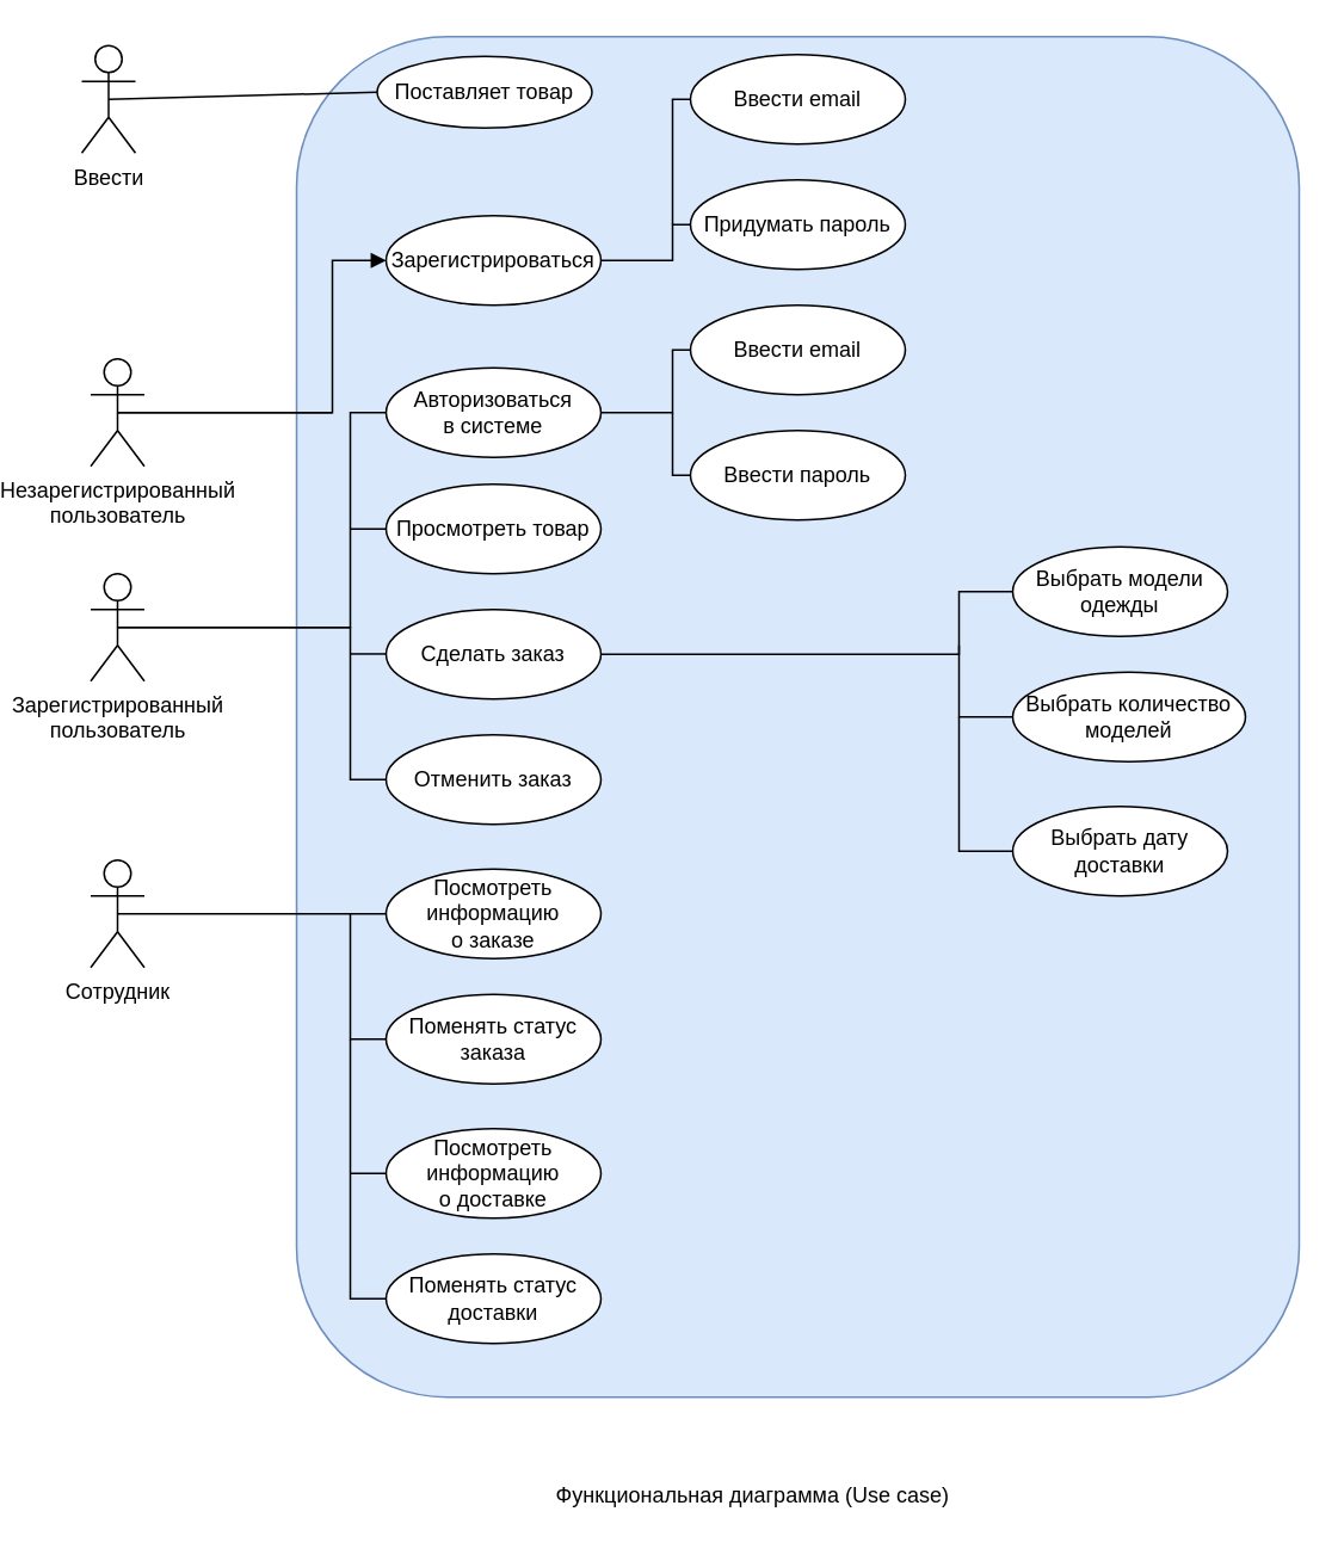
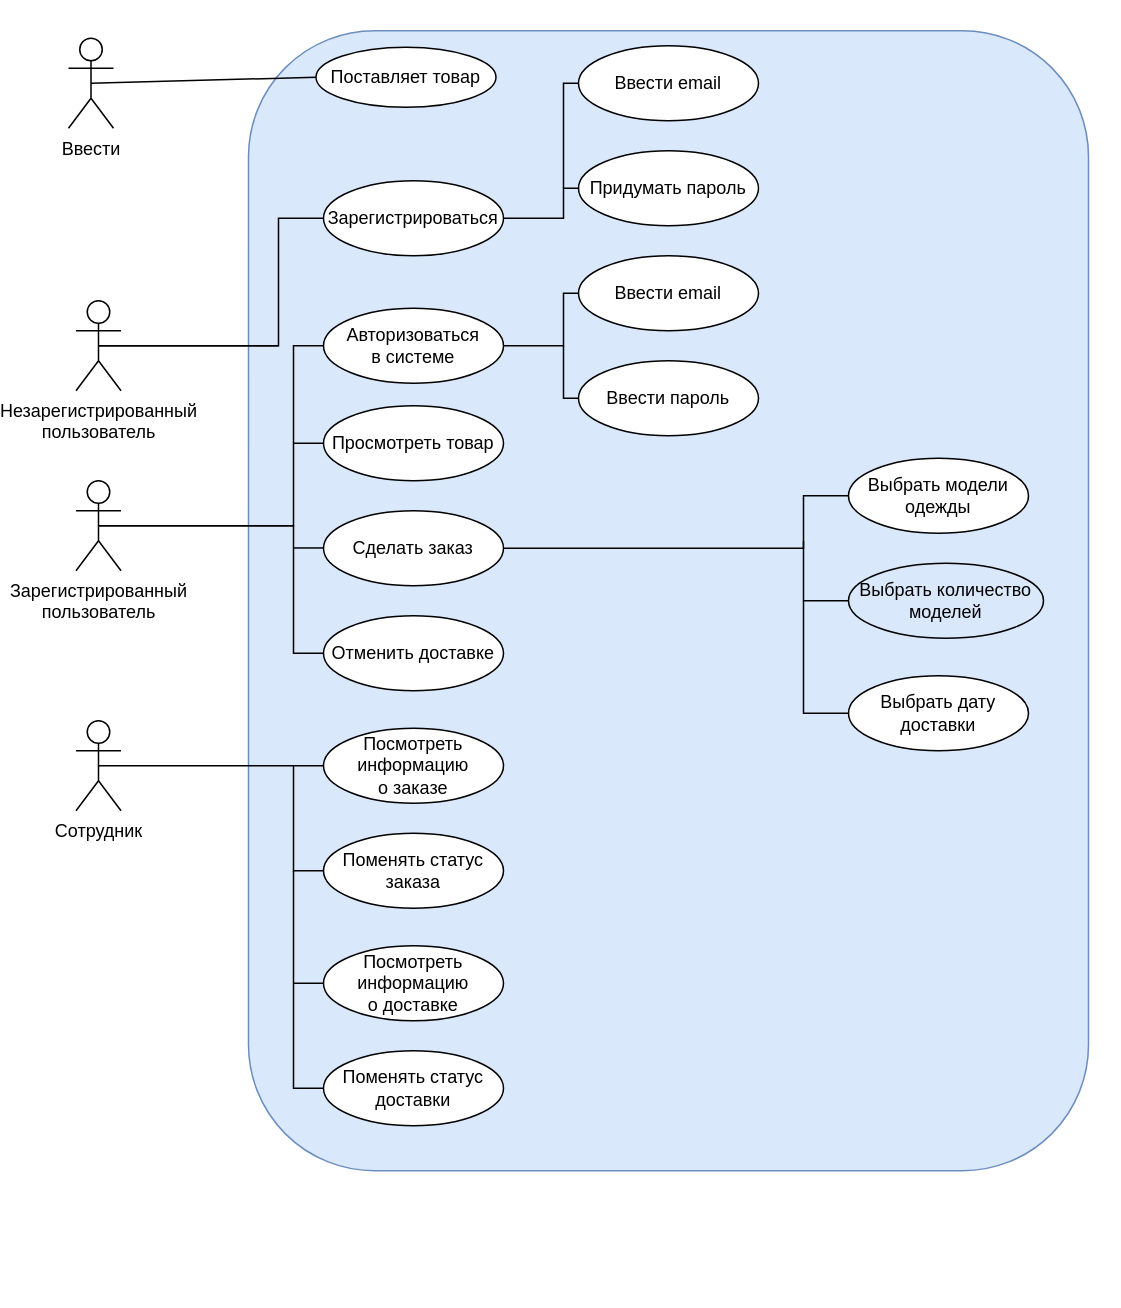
- <mxCell id="6" value="" style="endArrow=block;html=1;rounded=0;exitX=0.5;exitY=0.5;exitDx=0;exitDy=0;exitPerimeter=0;entryX=0;entryY=0.5;entryDx=0;entryDy=0;" edge="1" parent="1" source="3" target="5"><mxGeometry width="50" height="50" relative="1" as="geometry"><mxPoint x="380" y="390" as="sourcePoint" /><mxPoint x="219.8" y="230" as="targetPoint" /><Array as="points"><mxPoint x="160" y="230" /><mxPoint x="160" y="145" /></Array></mxGeometry></mxCell>
+ <mxCell id="6" value="" style="endArrow=none;html=1;rounded=0;exitX=0.5;exitY=0.5;exitDx=0;exitDy=0;exitPerimeter=0;entryX=0;entryY=0.5;entryDx=0;entryDy=0;" edge="1" parent="1" source="3" target="5"><mxGeometry width="50" height="50" relative="1" as="geometry"><mxPoint x="380" y="390" as="sourcePoint" /><mxPoint x="219.8" y="230" as="targetPoint" /><Array as="points"><mxPoint x="160" y="230" /><mxPoint x="160" y="145" /></Array></mxGeometry></mxCell>
- <mxCell id="25" value="Выбрать количество&lt;br&gt;моделей" style="ellipse;whiteSpace=wrap;html=1;" vertex="1" parent="1"><mxGeometry x="540" y="375" width="130" height="50" as="geometry" /></mxCell>
+ <mxCell id="25" value="Выбрать количество&lt;br&gt;моделей" style="ellipse;whiteSpace=wrap;html=1;fillColor=#dae8fc;" vertex="1" parent="1"><mxGeometry x="540" y="375" width="130" height="50" as="geometry" /></mxCell>
- <mxCell id="10" value="Отменить заказ" style="ellipse;whiteSpace=wrap;html=1;" vertex="1" parent="1"><mxGeometry x="190" y="410" width="120" height="50" as="geometry" /></mxCell>
+ <mxCell id="10" value="Отменить доставке" style="ellipse;whiteSpace=wrap;html=1;" vertex="1" parent="1"><mxGeometry x="190" y="410" width="120" height="50" as="geometry" /></mxCell>
- <mxCell id="34" value="Функциональная диаграмма (Use case)" style="text;html=1;strokeColor=none;fillColor=none;align=center;verticalAlign=middle;whiteSpace=wrap;rounded=0;" vertex="1" parent="1"><mxGeometry x="270" y="820" width="250" height="30" as="geometry" /></mxCell>
